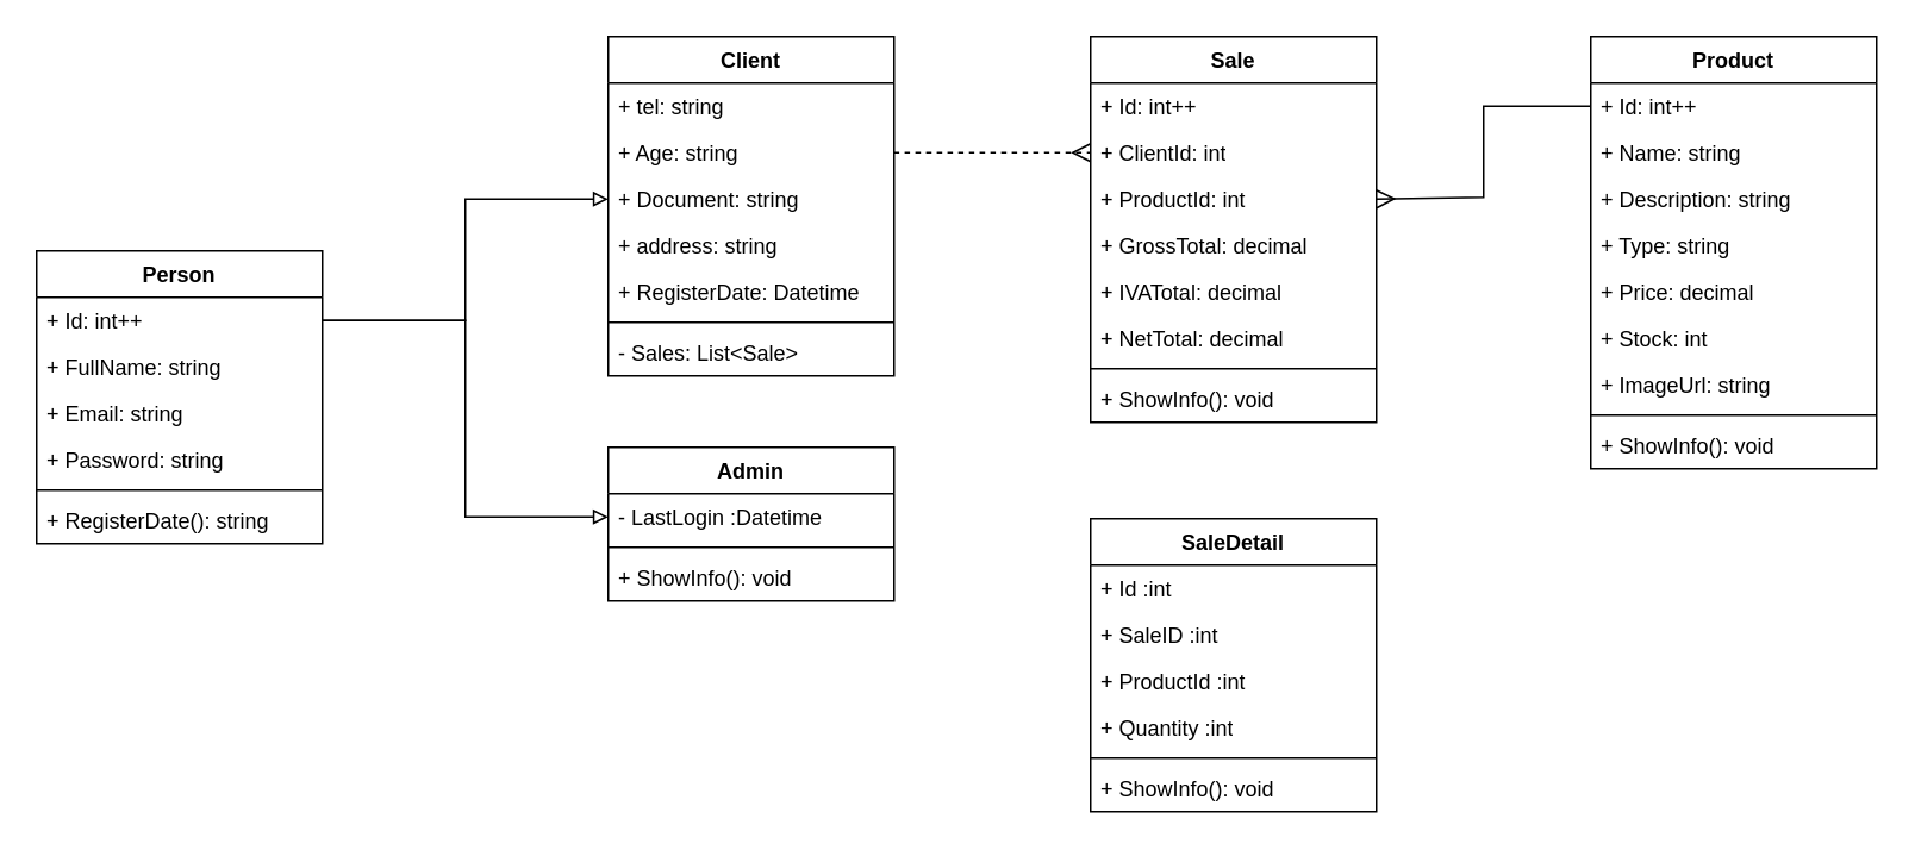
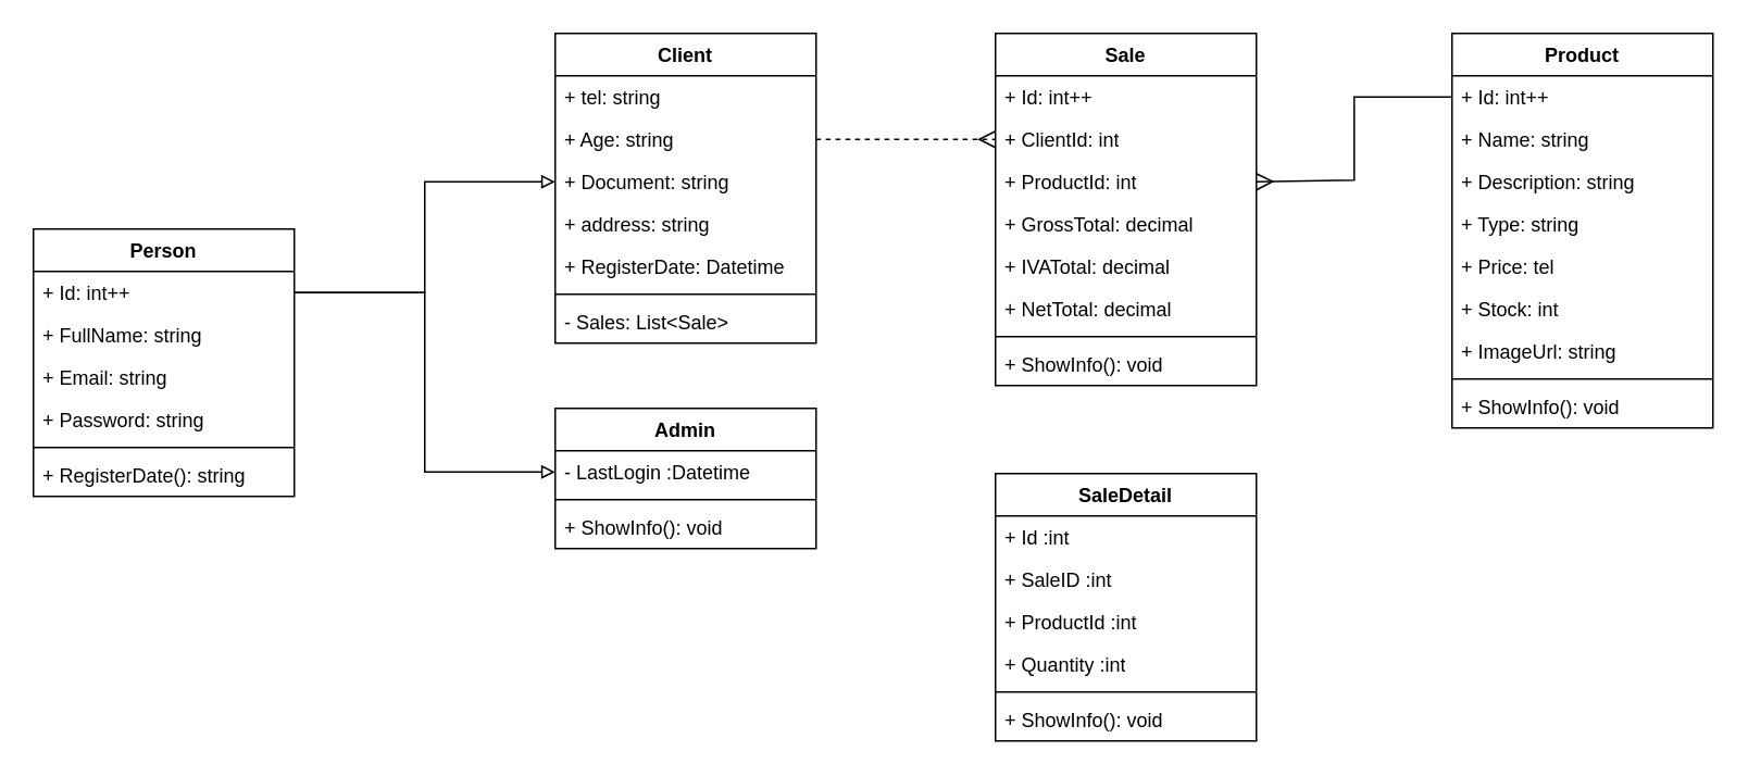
- <mxCell id="28" value="+ Price: decimal" style="text;strokeColor=none;fillColor=none;align=left;verticalAlign=top;spacingLeft=4;spacingRight=4;overflow=hidden;rotatable=0;points=[[0,0.5],[1,0.5]];portConstraint=eastwest;whiteSpace=wrap;html=1;" vertex="1" parent="23"><mxGeometry y="130" width="160" height="26" as="geometry" /></mxCell>
+ <mxCell id="28" value="+ Price: tel" style="text;strokeColor=none;fillColor=none;align=left;verticalAlign=top;spacingLeft=4;spacingRight=4;overflow=hidden;rotatable=0;points=[[0,0.5],[1,0.5]];portConstraint=eastwest;whiteSpace=wrap;html=1;" vertex="1" parent="23"><mxGeometry y="130" width="160" height="26" as="geometry" /></mxCell>
